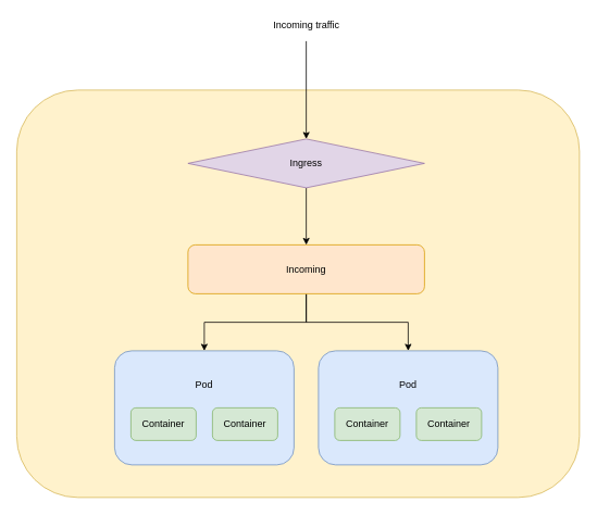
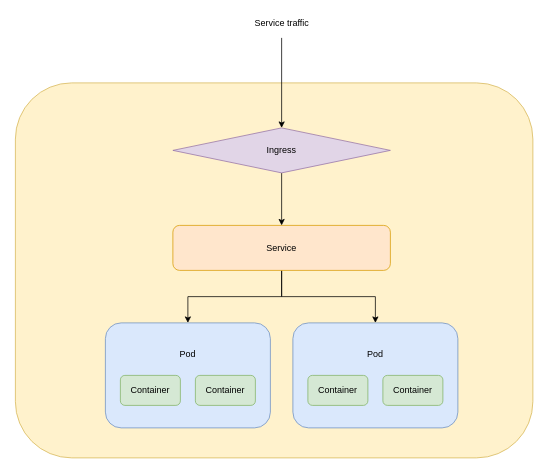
- <mxCell id="15" value="Incoming traffic" style="text;html=1;strokeColor=none;fillColor=none;align=center;verticalAlign=middle;whiteSpace=wrap;rounded=0;" vertex="1" parent="1"><mxGeometry x="322.5" y="20" width="105" height="20" as="geometry" /></mxCell>
+ <mxCell id="15" value="Service traffic" style="text;html=1;strokeColor=none;fillColor=none;align=center;verticalAlign=middle;whiteSpace=wrap;rounded=0;" vertex="1" parent="1"><mxGeometry x="322.5" y="20" width="105" height="20" as="geometry" /></mxCell>
- <mxCell id="11" value="Incoming" style="rounded=1;whiteSpace=wrap;html=1;fillColor=#ffe6cc;strokeColor=#d79b00;" vertex="1" parent="1"><mxGeometry x="230" y="300" width="290" height="60" as="geometry" /></mxCell>
+ <mxCell id="11" value="Service" style="rounded=1;whiteSpace=wrap;html=1;fillColor=#ffe6cc;strokeColor=#d79b00;" vertex="1" parent="1"><mxGeometry x="230" y="300" width="290" height="60" as="geometry" /></mxCell>
